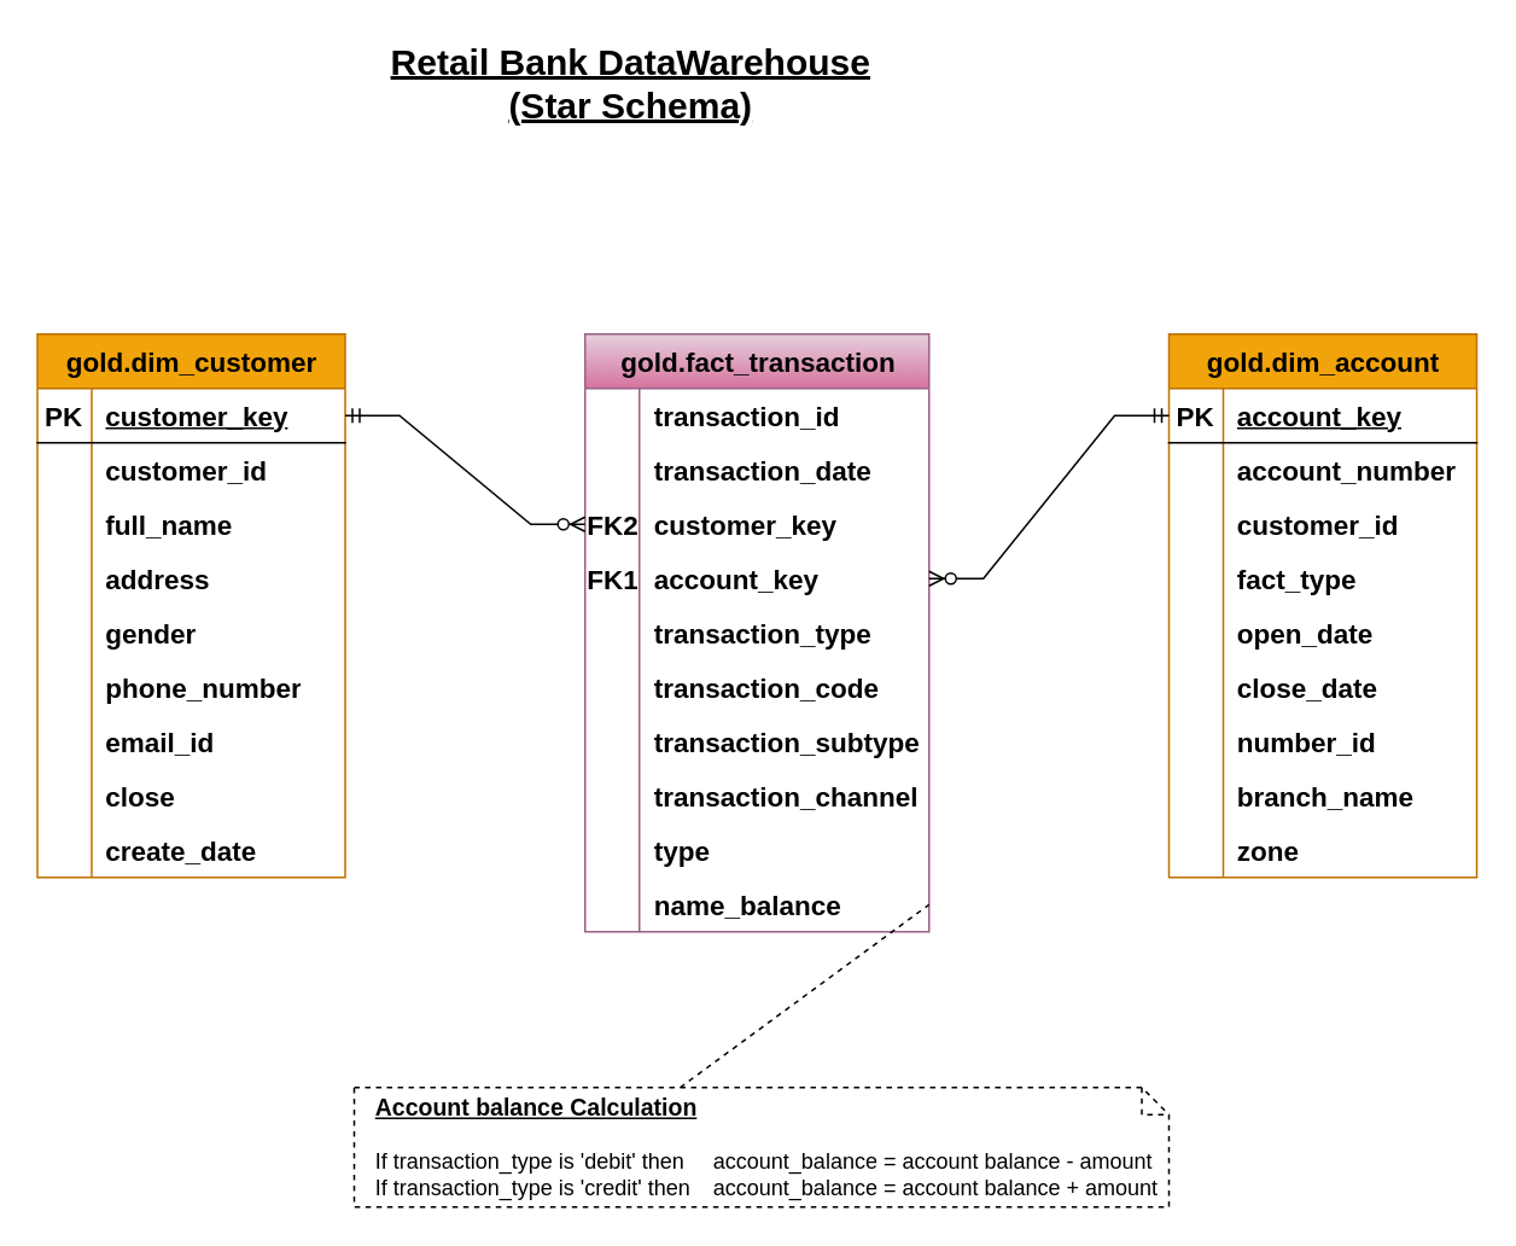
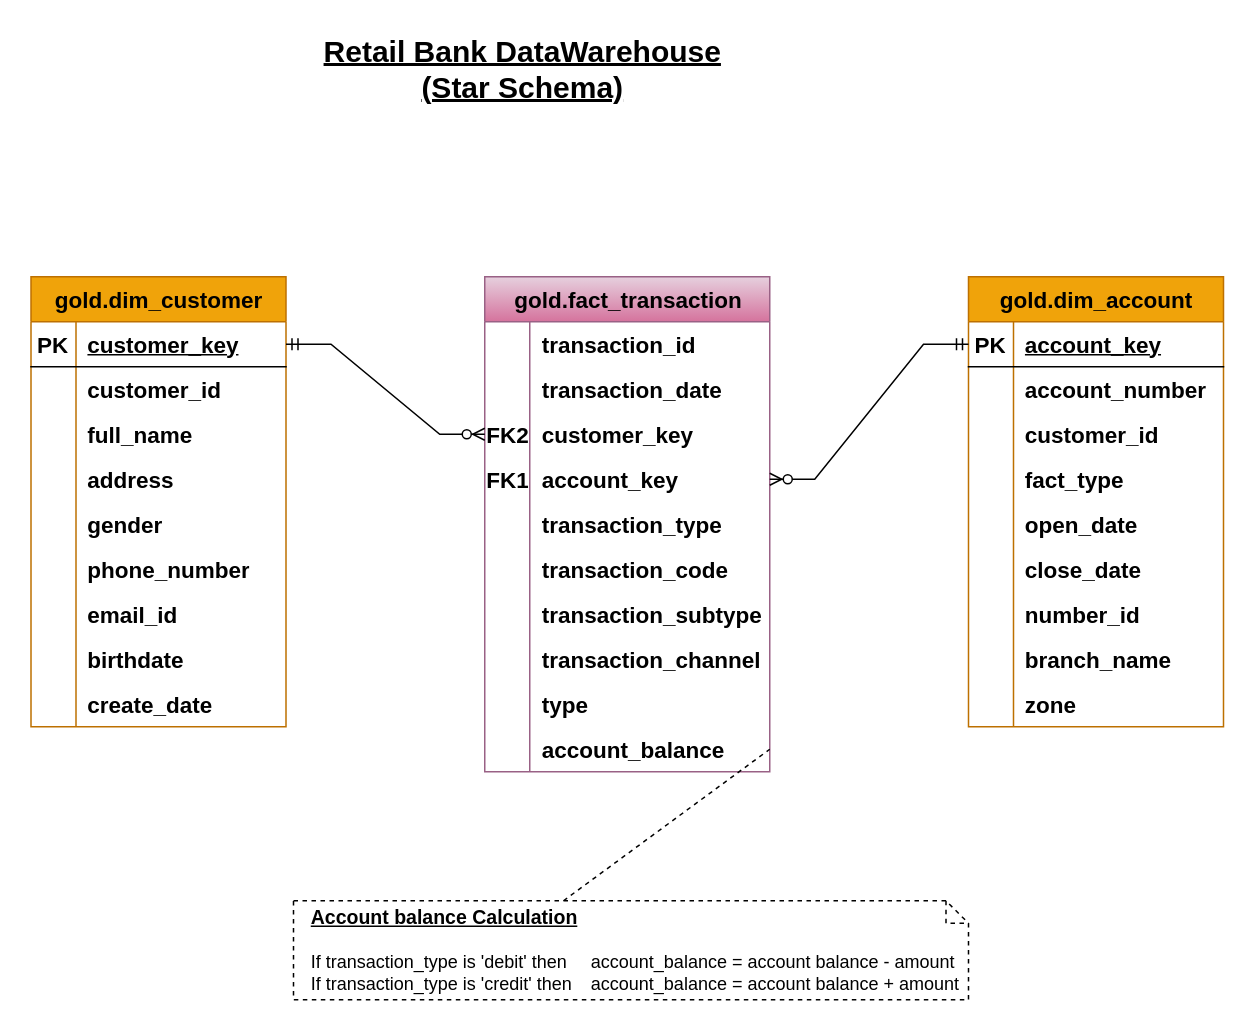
- <mxCell id="27" value="close" style="shape=partialRectangle;connectable=0;fillColor=none;top=0;left=0;bottom=0;right=0;align=left;spacingLeft=6;overflow=hidden;whiteSpace=wrap;html=1;fontSize=15;fontStyle=1" parent="25" vertex="1"><mxGeometry x="30" width="140" height="30" as="geometry"><mxRectangle width="140" height="30" as="alternateBounds" /></mxGeometry></mxCell>
+ <mxCell id="27" value="birthdate" style="shape=partialRectangle;connectable=0;fillColor=none;top=0;left=0;bottom=0;right=0;align=left;spacingLeft=6;overflow=hidden;whiteSpace=wrap;html=1;fontSize=15;fontStyle=1" parent="25" vertex="1"><mxGeometry x="30" width="140" height="30" as="geometry"><mxRectangle width="140" height="30" as="alternateBounds" /></mxGeometry></mxCell>
- <mxCell id="61" value="name_balance" style="shape=partialRectangle;connectable=0;fillColor=none;top=0;left=0;bottom=0;right=0;align=left;spacingLeft=6;overflow=hidden;whiteSpace=wrap;html=1;fontSize=15;fontStyle=1" parent="59" vertex="1"><mxGeometry x="30" width="160" height="30" as="geometry"><mxRectangle width="160" height="30" as="alternateBounds" /></mxGeometry></mxCell>
+ <mxCell id="61" value="account_balance" style="shape=partialRectangle;connectable=0;fillColor=none;top=0;left=0;bottom=0;right=0;align=left;spacingLeft=6;overflow=hidden;whiteSpace=wrap;html=1;fontSize=15;fontStyle=1" parent="59" vertex="1"><mxGeometry x="30" width="160" height="30" as="geometry"><mxRectangle width="160" height="30" as="alternateBounds" /></mxGeometry></mxCell>
